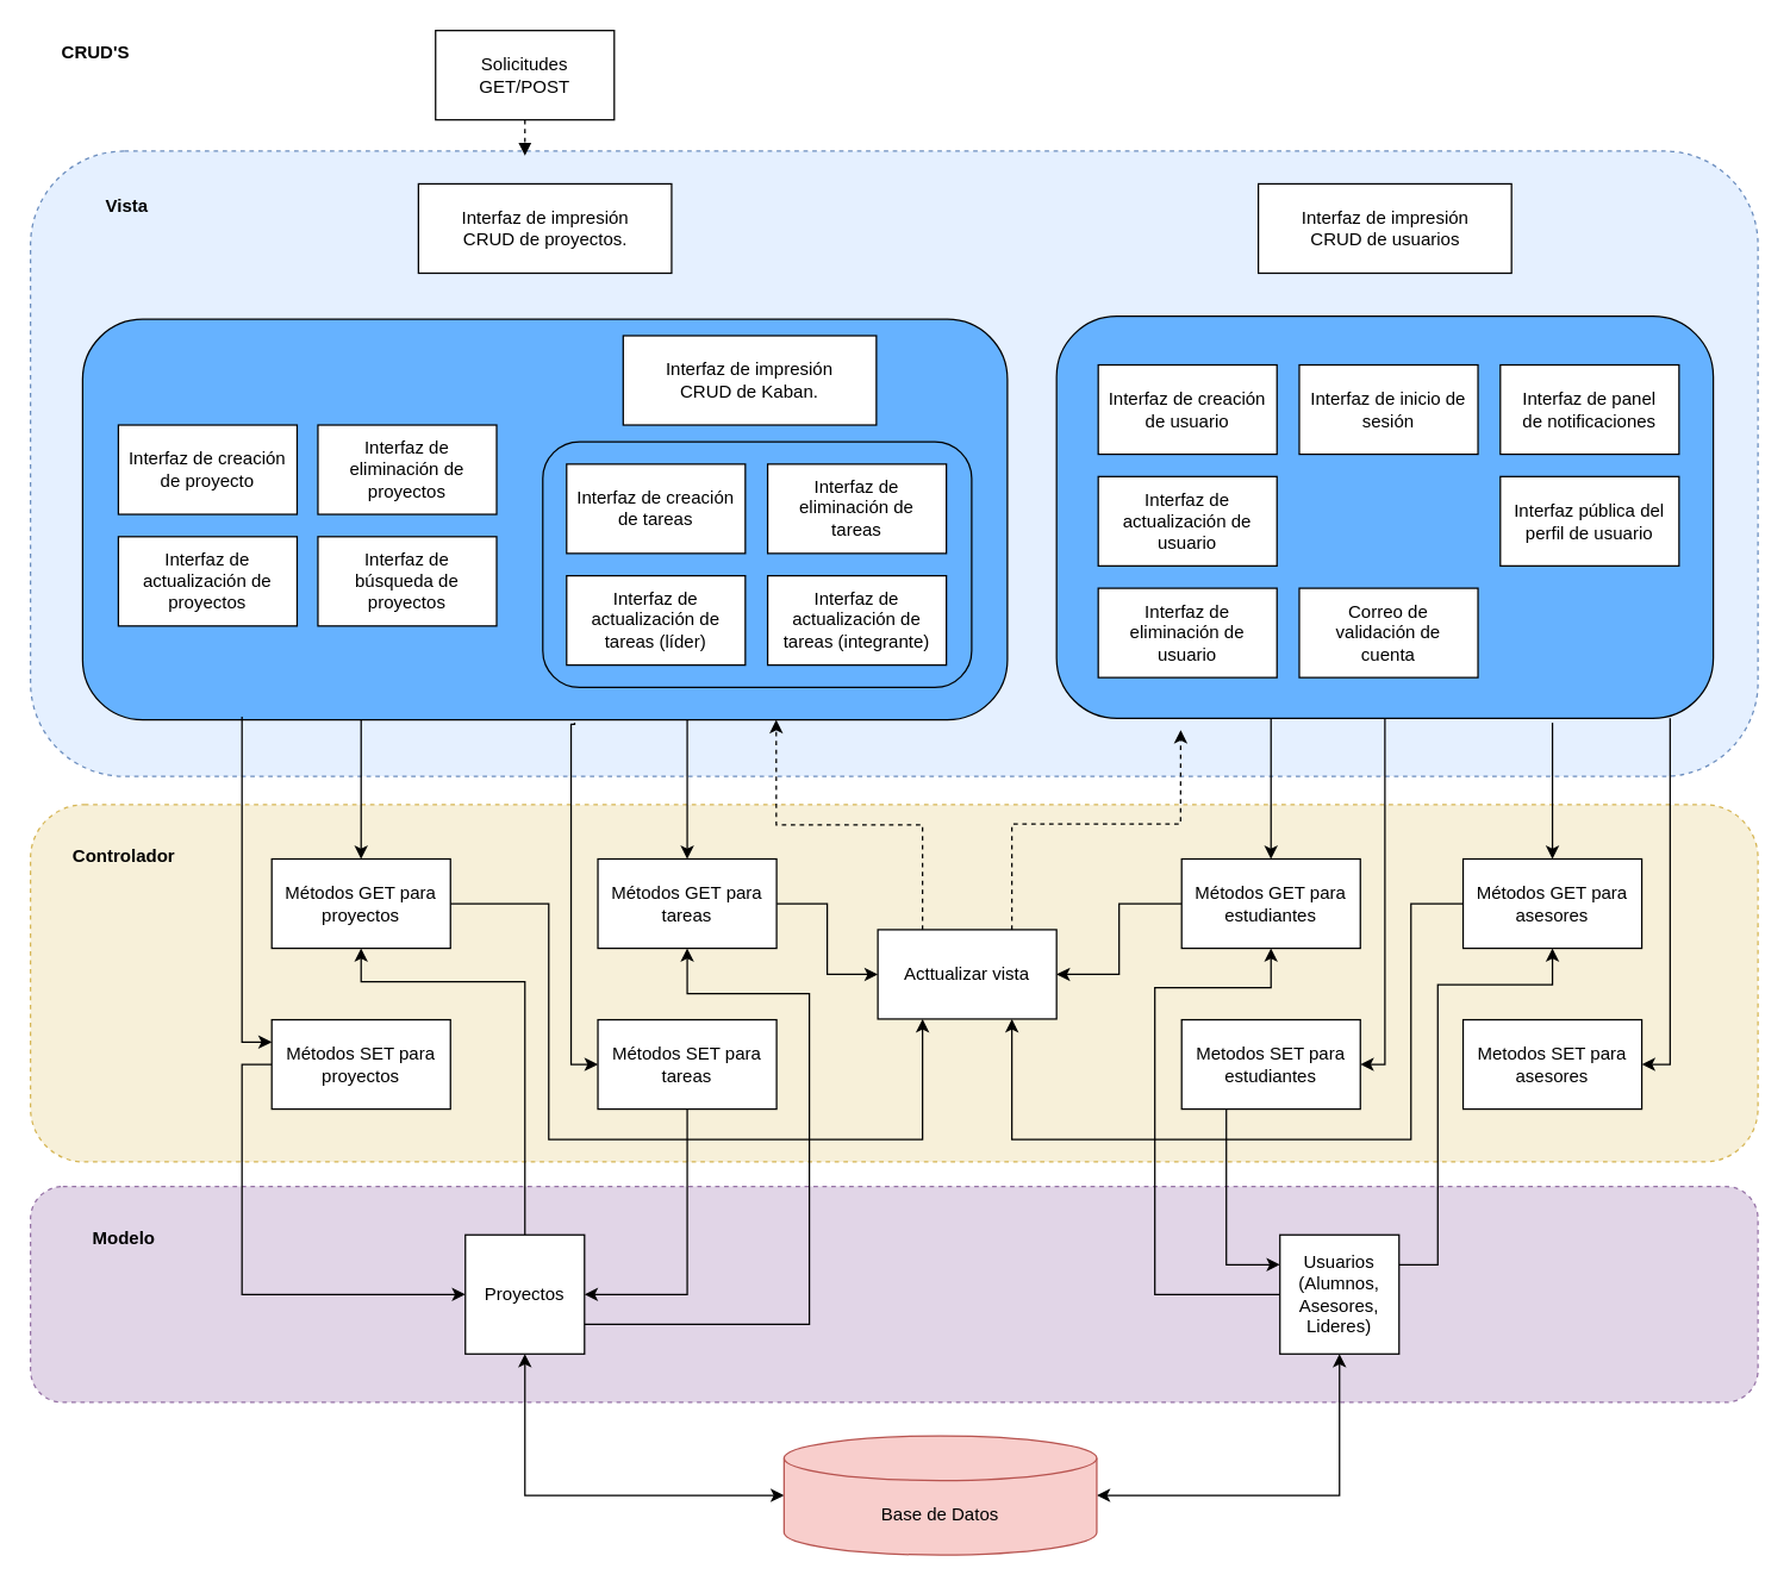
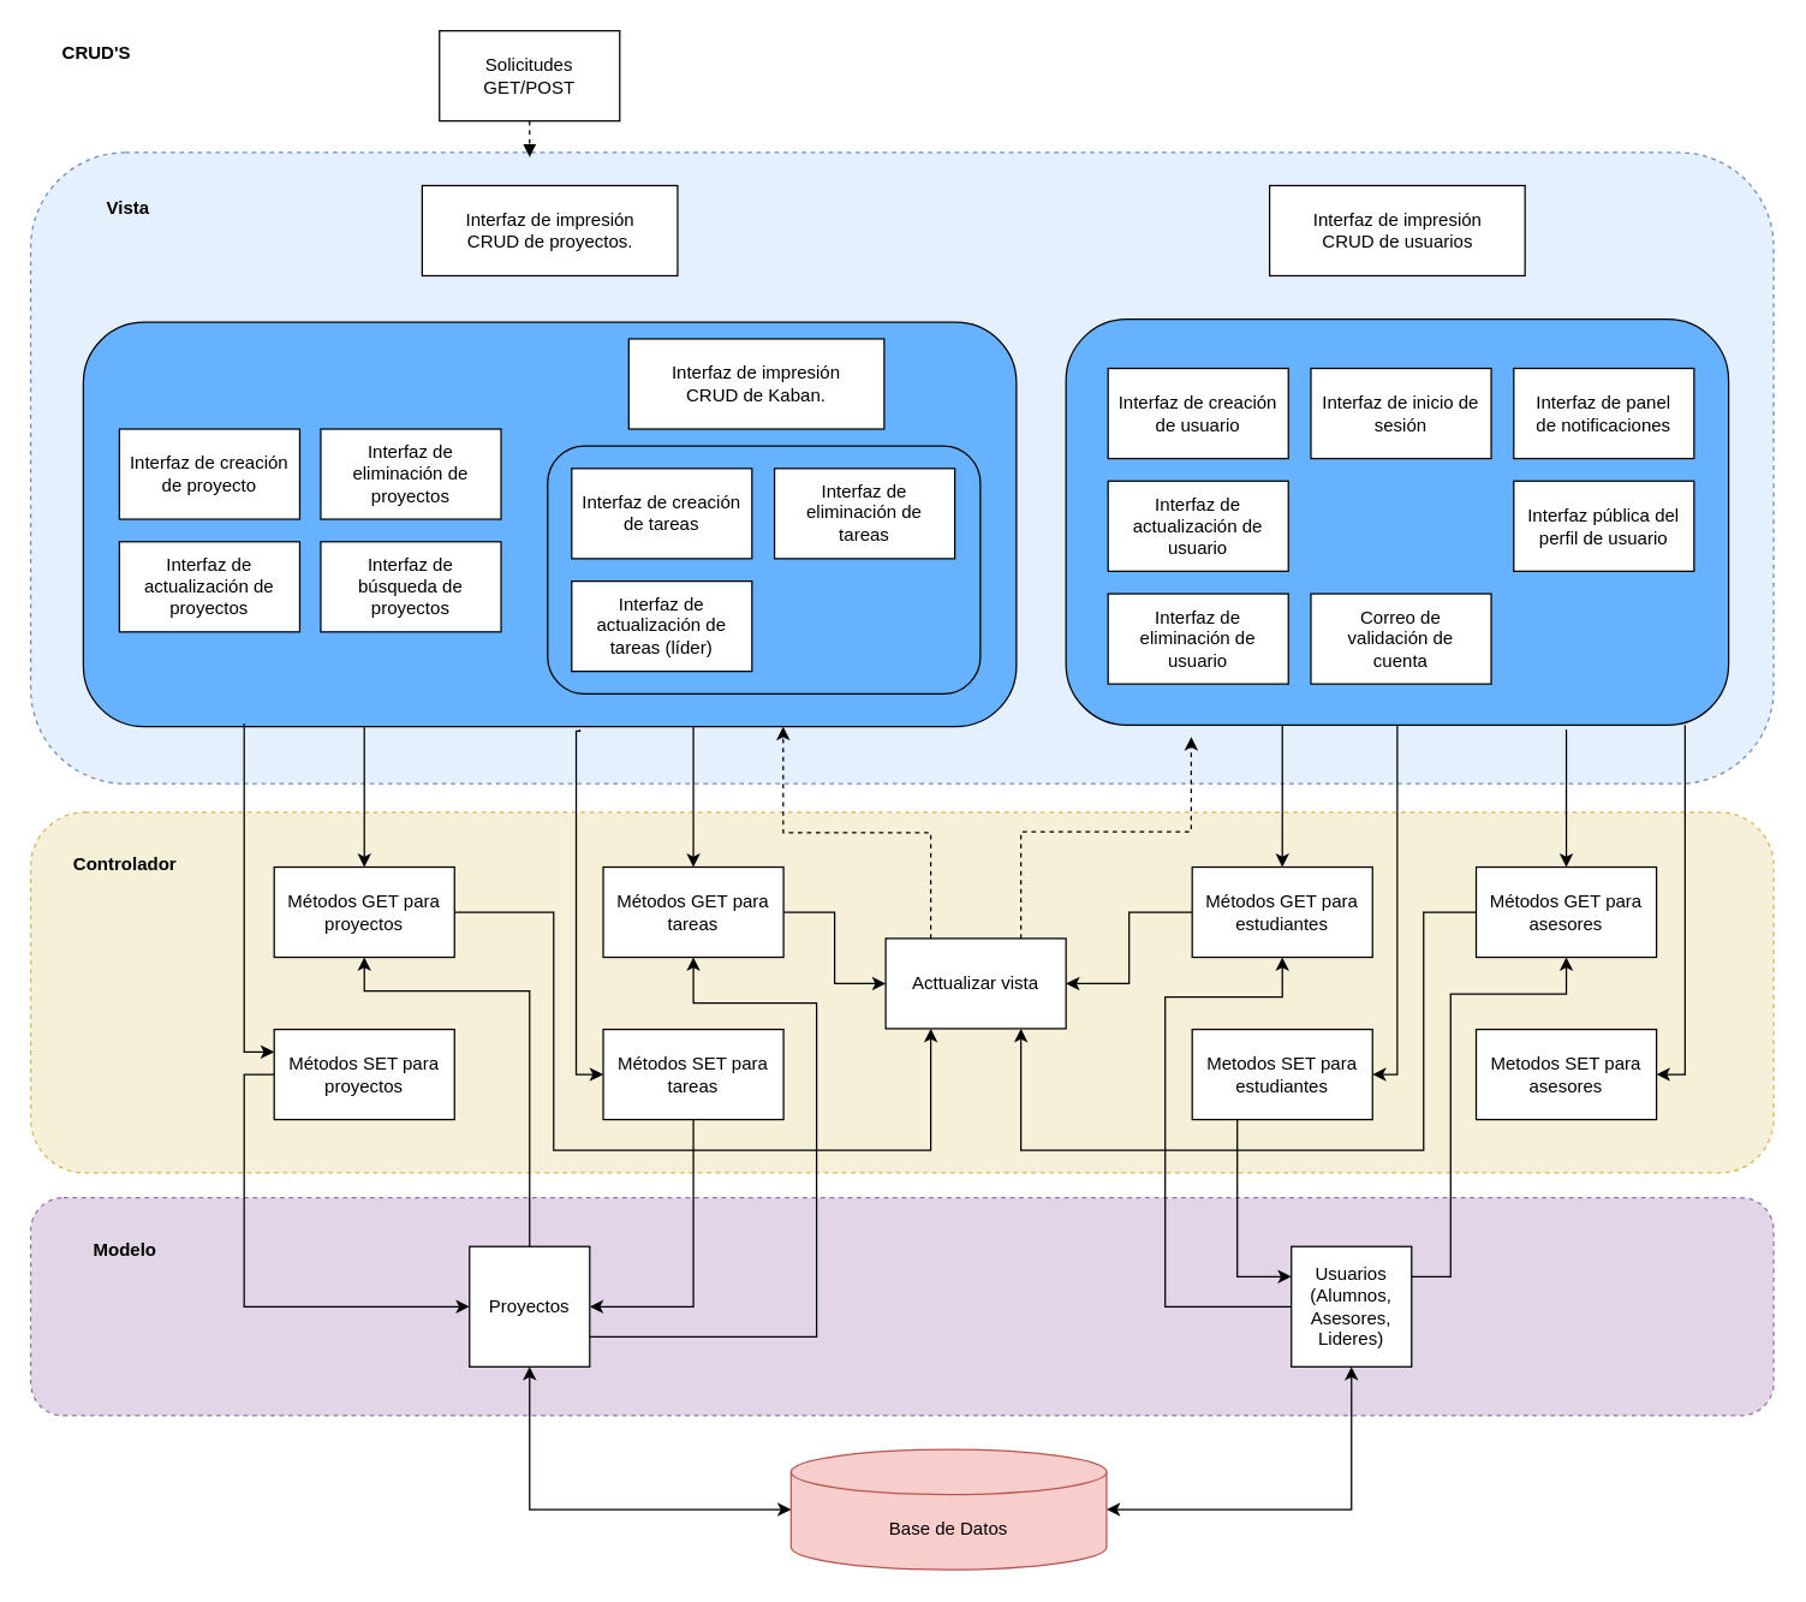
- <mxCell id="22" value="Interfaz de actualización de tareas (integrante)" style="rounded=0;whiteSpace=wrap;html=1;align=center;verticalAlign=middle;spacing=8;container=0;" parent="9" vertex="1"><mxGeometry x="460" y="263.25" width="120" height="60" as="geometry" /></mxCell>
